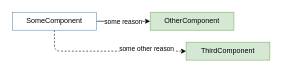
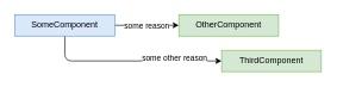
- <mxCell id="6" value="SomeComponent" style="rounded=0;whiteSpace=wrap;html=1;verticalAlign=top;fillColor=#ffffff;strokeColor=#6c8ebf;" vertex="1" parent="1"><mxGeometry x="20" y="20" width="140" height="30" as="geometry" /></mxCell>
+ <mxCell id="6" value="SomeComponent" style="rounded=0;whiteSpace=wrap;html=1;verticalAlign=top;fillColor=#dae8fc;strokeColor=#6c8ebf;" vertex="1" parent="1"><mxGeometry x="20" y="20" width="140" height="30" as="geometry" /></mxCell>
- <mxCell id="4" style="edgeStyle=orthogonalEdgeStyle;rounded=1;orthogonalLoop=1;jettySize=auto;html=1;exitX=0.5;exitY=1;exitDx=0;exitDy=0;entryX=0;entryY=0.5;entryDx=0;entryDy=0;dashed=1;" edge="1" parent="1" source="6" target="8"><mxGeometry relative="1" as="geometry" /></mxCell>
+ <mxCell id="4" style="edgeStyle=orthogonalEdgeStyle;rounded=1;orthogonalLoop=1;jettySize=auto;html=1;exitX=0.5;exitY=1;exitDx=0;exitDy=0;entryX=0;entryY=0.5;entryDx=0;entryDy=0;" edge="1" parent="1" source="6" target="8"><mxGeometry relative="1" as="geometry" /></mxCell>
